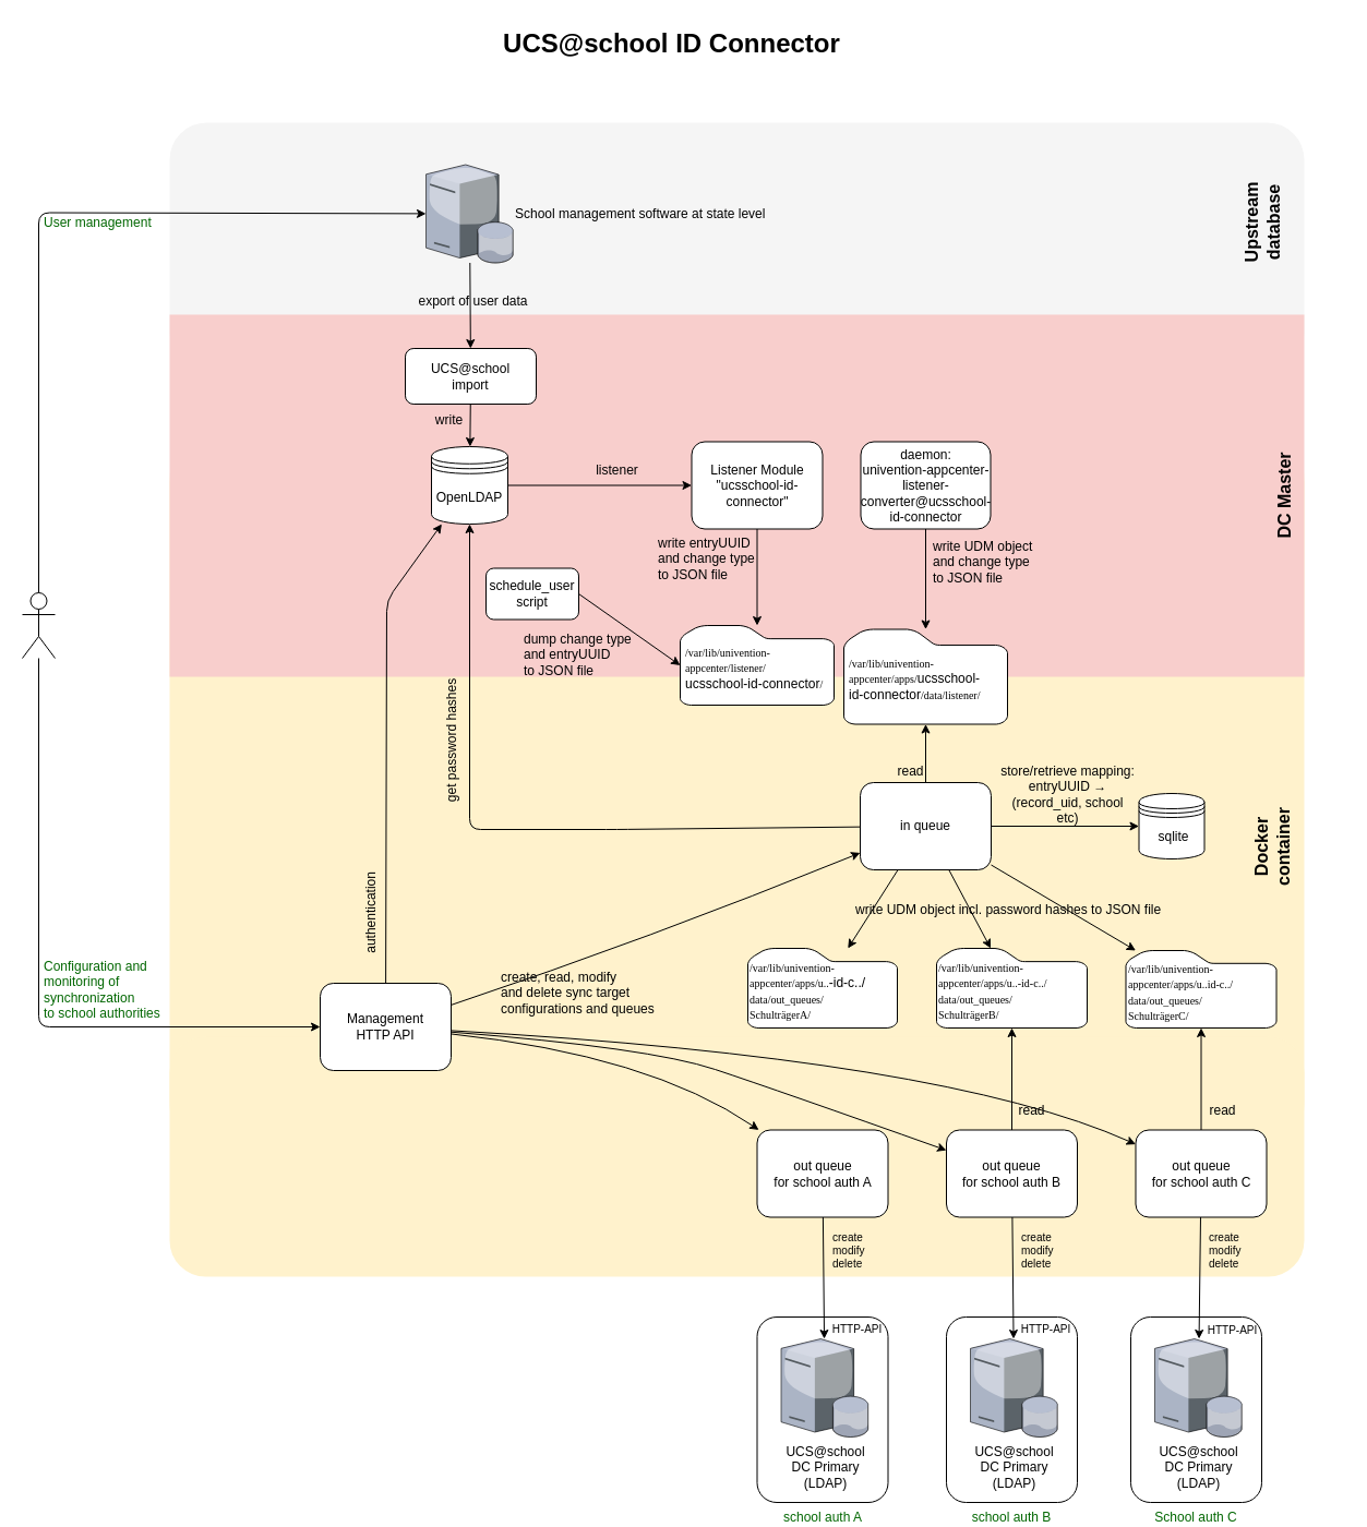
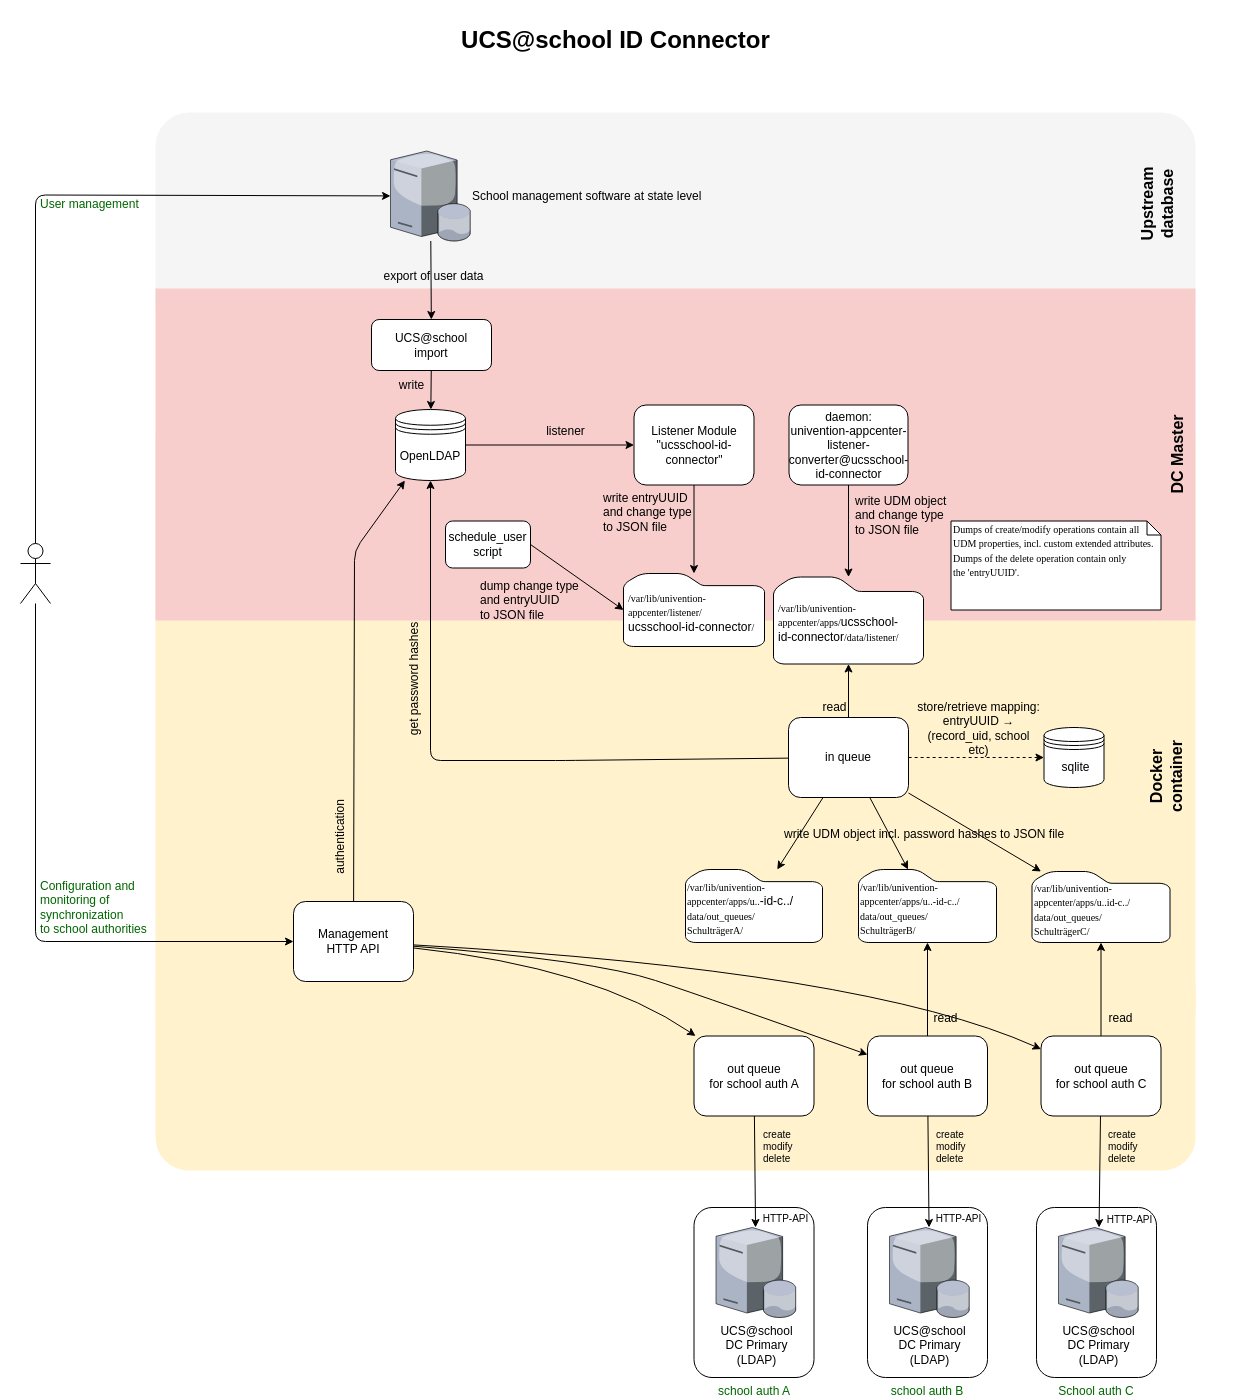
+ <mxCell id="28" value="&lt;span style=&quot;font-size: 10px&quot;&gt;Dumps of create/modify operations contain all UDM properties, incl. custom extended attributes.&lt;br&gt;Dumps of the delete operation contain only the&amp;nbsp;&lt;/span&gt;&lt;span style=&quot;font-size: 10px&quot;&gt;'entryUUID'.&lt;/span&gt;&lt;span style=&quot;font-size: 10px&quot;&gt;&lt;br&gt;&lt;/span&gt;" style="shape=note;whiteSpace=wrap;html=1;size=14;verticalAlign=top;align=left;spacingTop=-6;rounded=0;shadow=0;comic=0;labelBackgroundColor=none;strokeColor=#000000;strokeWidth=1;fillColor=#FFFFFF;fontFamily=Verdana;fontSize=12;fontColor=#000000;" parent="1" vertex="1"><mxGeometry x="950.5" y="520.5" width="210" height="89" as="geometry" /></mxCell>
- <mxCell id="16" value="" style="endArrow=none;html=1;startArrow=classic;startFill=1;endFill=0;" parent="1" source="15" target="14" edge="1"><mxGeometry width="50" height="50" relative="1" as="geometry"><mxPoint x="775.5" y="862.5" as="sourcePoint" /><mxPoint x="775.5" y="972.5" as="targetPoint" /></mxGeometry></mxCell>
+ <mxCell id="16" value="" style="endArrow=none;html=1;startArrow=classic;startFill=1;endFill=0;dashed=1;" parent="1" source="15" target="14" edge="1"><mxGeometry width="50" height="50" relative="1" as="geometry"><mxPoint x="775.5" y="862.5" as="sourcePoint" /><mxPoint x="775.5" y="972.5" as="targetPoint" /></mxGeometry></mxCell>
- <mxCell id="48" value="" style="curved=1;endArrow=classic;html=1;fontSize=16;fontColor=#000000;" parent="1" source="44" target="14" edge="1"><mxGeometry width="50" height="50" relative="1" as="geometry"><mxPoint x="339" y="1147" as="sourcePoint" /><mxPoint x="389" y="1097" as="targetPoint" /><Array as="points"><mxPoint x="595" y="860" /></Array></mxGeometry></mxCell>
- <mxCell id="49" value="create, read,&amp;nbsp;modify&lt;br style=&quot;font-size: 12px&quot;&gt;and delete sync target&lt;br&gt;configurations and queues" style="text;html=1;resizable=0;points=[];align=left;verticalAlign=middle;labelBackgroundColor=none;fontSize=12;direction=south;" parent="48" vertex="1" connectable="0"><mxGeometry x="-0.199" relative="1" as="geometry"><mxPoint x="-107.5" y="39" as="offset" /></mxGeometry></mxCell>
